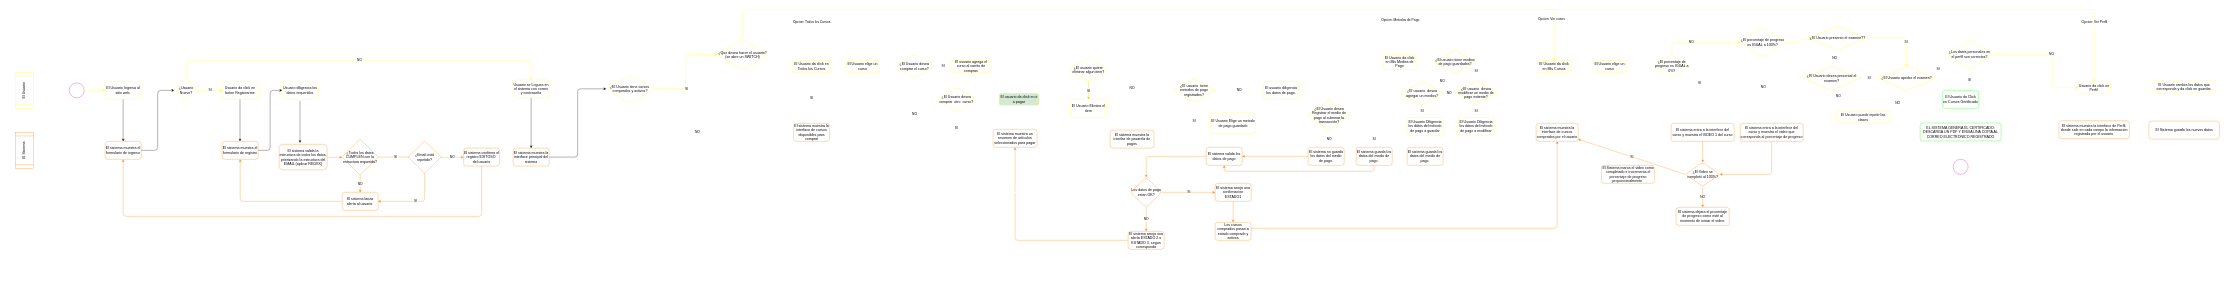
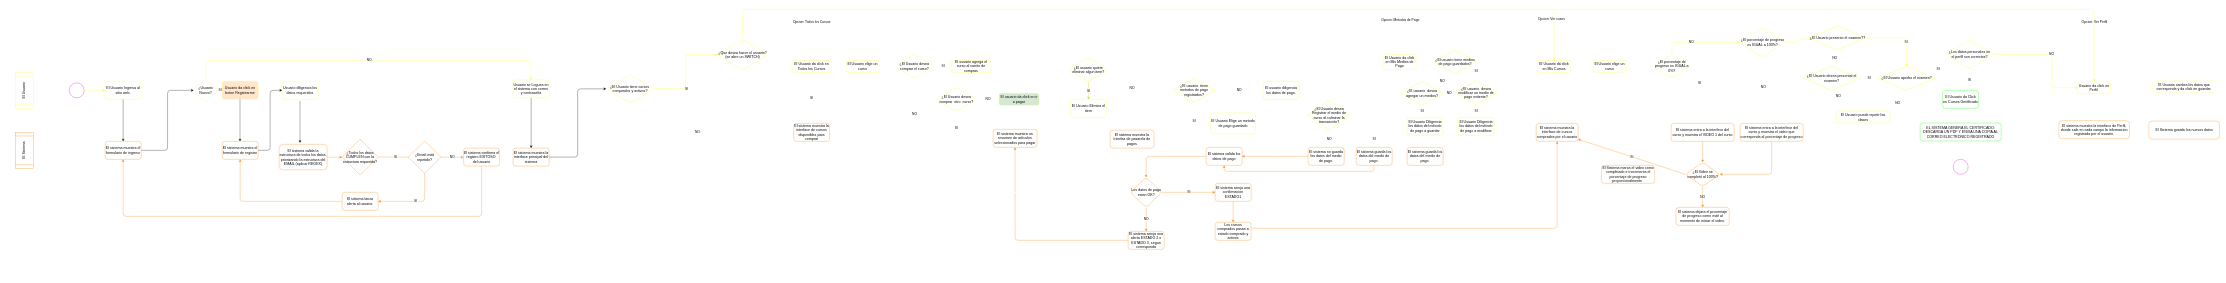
- <mxCell id="9" value="¿Usuario Nuevo?" style="rhombus;whiteSpace=wrap;html=1;strokeColor=#FFFF33;" vertex="1" parent="1"><mxGeometry x="580" y="260" width="80" height="80" as="geometry" /></mxCell>
+ <mxCell id="9" value="¿Usuario Nuevo?" style="rhombus;whiteSpace=wrap;html=1;strokeColor=#FFFF33;" vertex="1" parent="1"><mxGeometry x="645" y="260" width="80" height="80" as="geometry" /></mxCell>
- <mxCell id="12" value="Usuario da click en boton Registrarme" style="rounded=1;whiteSpace=wrap;html=1;strokeColor=#FFFF33;" vertex="1" parent="1"><mxGeometry x="740" y="270" width="120" height="60" as="geometry" /></mxCell>
+ <mxCell id="12" value="Usuario da click en boton Registrarme" style="rounded=1;whiteSpace=wrap;html=1;strokeColor=#FFFF33;fillColor=#ffe6cc;" vertex="1" parent="1"><mxGeometry x="740" y="270" width="120" height="60" as="geometry" /></mxCell>
+ <mxCell id="113" value="NO" style="edgeStyle=elbowEdgeStyle;html=1;exitX=1;exitY=0.5;exitDx=0;exitDy=0;entryX=0;entryY=0.5;entryDx=0;entryDy=0;strokeColor=#FFFFFF;" edge="1" parent="1" source="114" target="116"><mxGeometry relative="1" as="geometry" /></mxCell>
- <mxCell id="148" value="¿El Usuario desea Registrar el medio de pago al culminar la transacción?" style="rhombus;whiteSpace=wrap;html=1;strokeColor=#FFFF00;" vertex="1" parent="1"><mxGeometry x="4360" y="332.5" width="140" height="100" as="geometry" /></mxCell>
+ <mxCell id="148" value="¿El Usuario desea Registrar el medio de curso al culminar la transacción?" style="rhombus;whiteSpace=wrap;html=1;strokeColor=#FFFF00;" vertex="1" parent="1"><mxGeometry x="4360" y="332.5" width="140" height="100" as="geometry" /></mxCell>
- <mxCell id="22" value="&amp;nbsp;NO&amp;nbsp;" style="endArrow=classic;html=1;strokeColor=#FF8000;entryX=0.5;entryY=0;entryDx=0;entryDy=0;exitX=0.5;exitY=1;exitDx=0;exitDy=0;edgeStyle=elbowEdgeStyle;elbow=vertical;" edge="1" parent="1" source="21" target="27"><mxGeometry width="50" height="50" relative="1" as="geometry"><mxPoint x="1235" y="410" as="sourcePoint" /><mxPoint x="1320" y="410" as="targetPoint" /><Array as="points" /></mxGeometry></mxCell>
